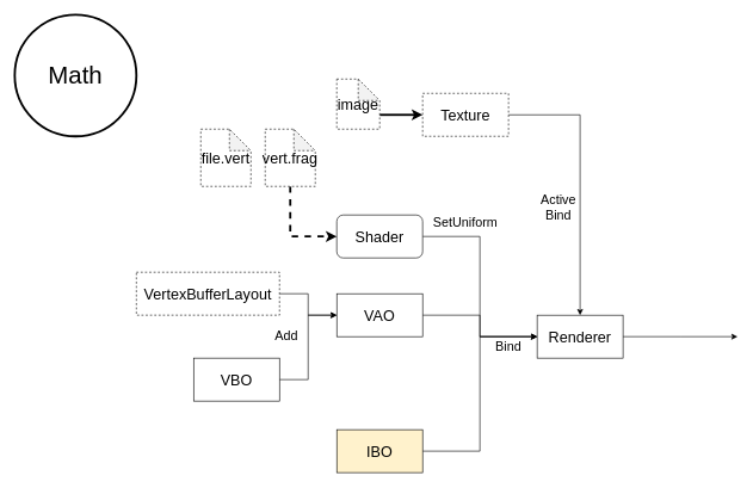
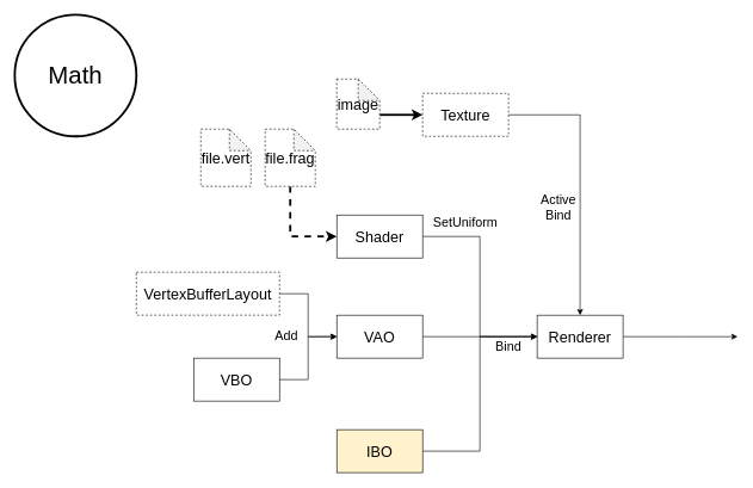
- <mxCell id="23" value="&lt;span style=&quot;font-size: 21px;&quot;&gt;vert.frag&lt;/span&gt;" style="shape=note;whiteSpace=wrap;html=1;backgroundOutline=1;darkOpacity=0.05;dashed=1;" vertex="1" parent="1"><mxGeometry x="370" y="180" width="70" height="80" as="geometry" /></mxCell>
+ <mxCell id="23" value="&lt;span style=&quot;font-size: 21px;&quot;&gt;file.frag&lt;/span&gt;" style="shape=note;whiteSpace=wrap;html=1;backgroundOutline=1;darkOpacity=0.05;dashed=1;" vertex="1" parent="1"><mxGeometry x="370" y="180" width="70" height="80" as="geometry" /></mxCell>
- <mxCell id="9" value="Shader" style="whiteSpace=wrap;html=1;fontSize=21;rounded=1;" vertex="1" parent="1"><mxGeometry x="470" y="300" width="120" height="60" as="geometry" /></mxCell>
+ <mxCell id="9" value="Shader" style="rounded=0;whiteSpace=wrap;html=1;fontSize=21;" vertex="1" parent="1"><mxGeometry x="470" y="300" width="120" height="60" as="geometry" /></mxCell>
- <mxCell id="5" value="VAO" style="rounded=0;whiteSpace=wrap;html=1;fontSize=21;" vertex="1" parent="1"><mxGeometry x="470" y="410" width="120" height="60" as="geometry" /></mxCell>
+ <mxCell id="5" value="VAO" style="rounded=0;whiteSpace=wrap;html=1;fontSize=21;" vertex="1" parent="1"><mxGeometry x="470" y="440" width="120" height="60" as="geometry" /></mxCell>
